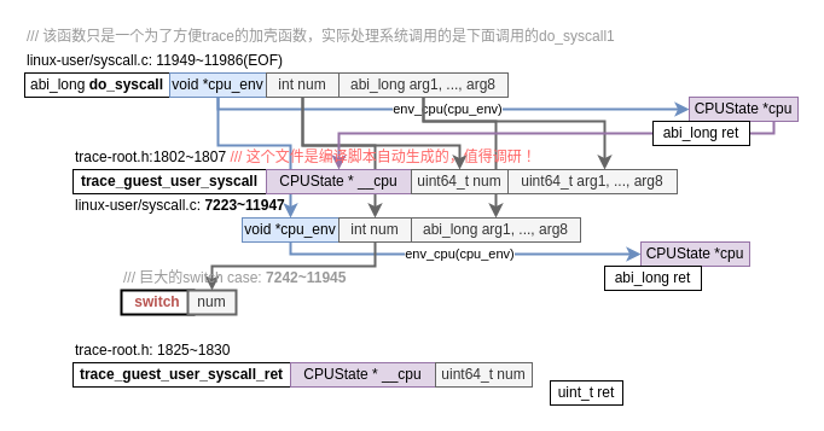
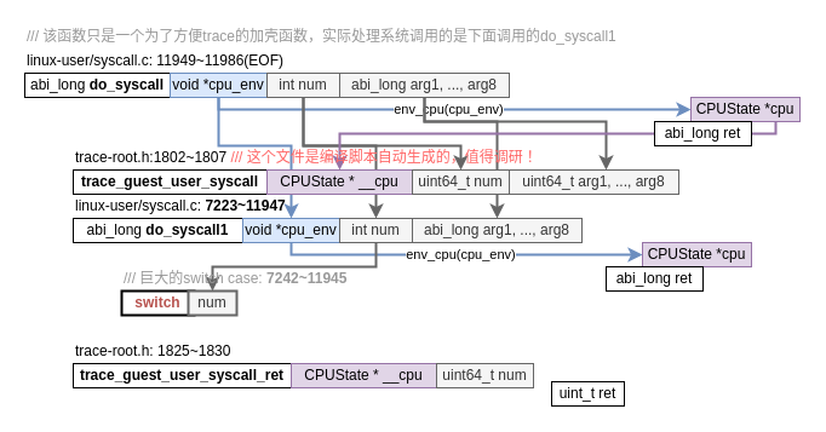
+ <mxCell id="25" value="abi_long &lt;b&gt;do_syscall1&lt;/b&gt;" style="rounded=0;whiteSpace=wrap;html=1;" parent="1" vertex="1"><mxGeometry x="60" y="180" width="140" height="20" as="geometry" /></mxCell>
